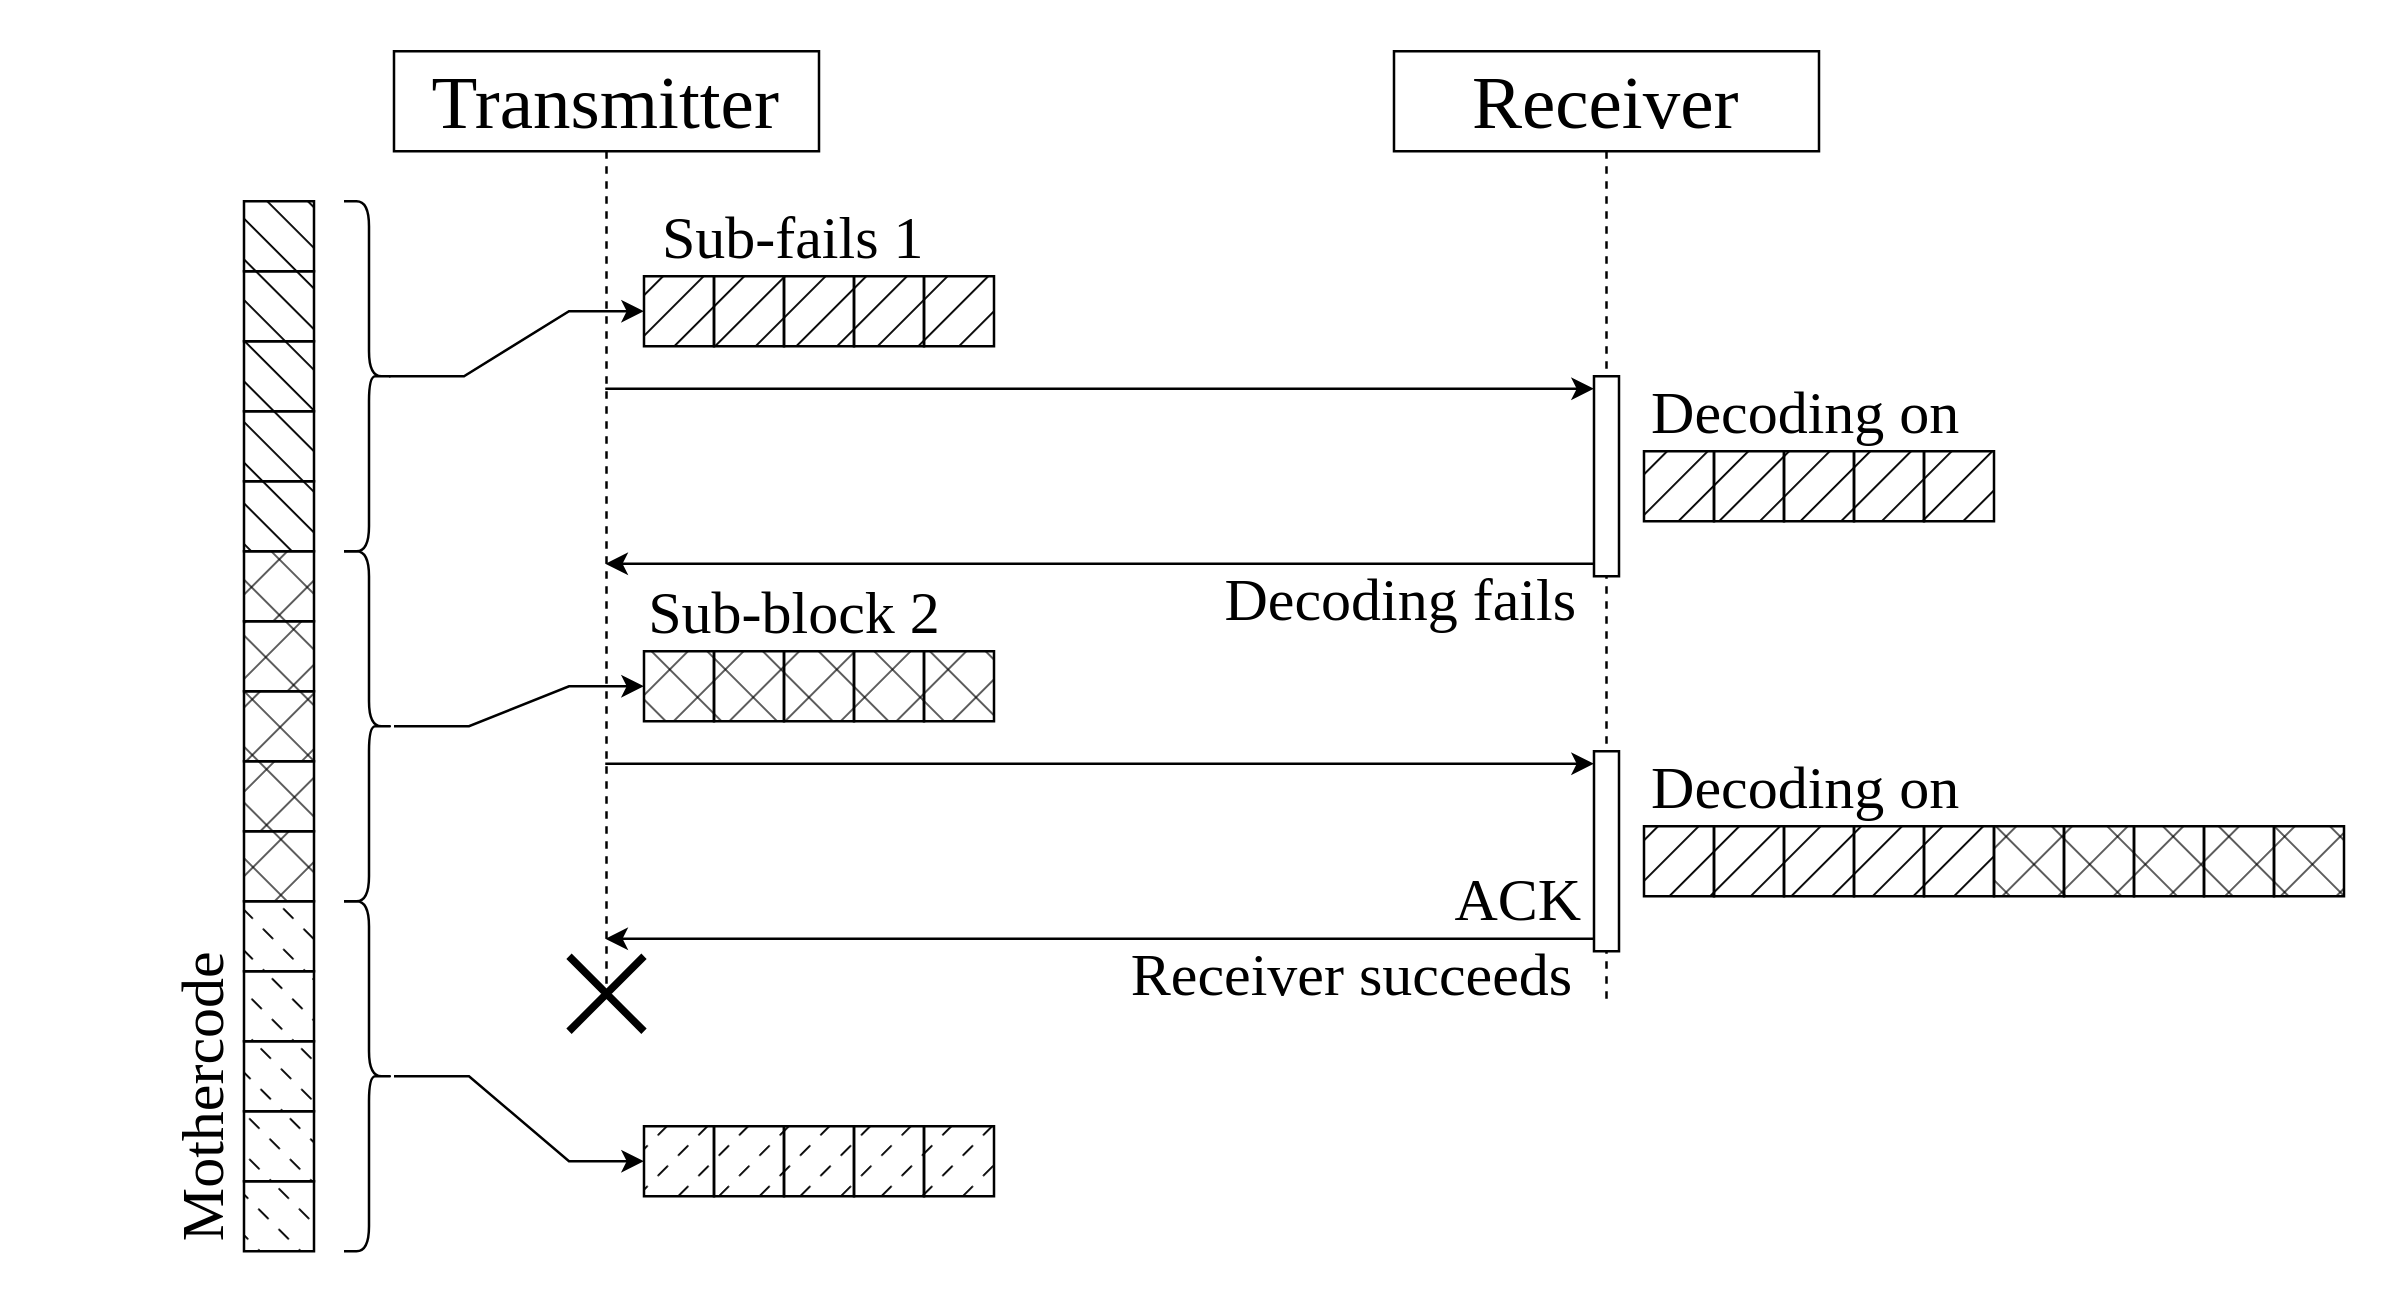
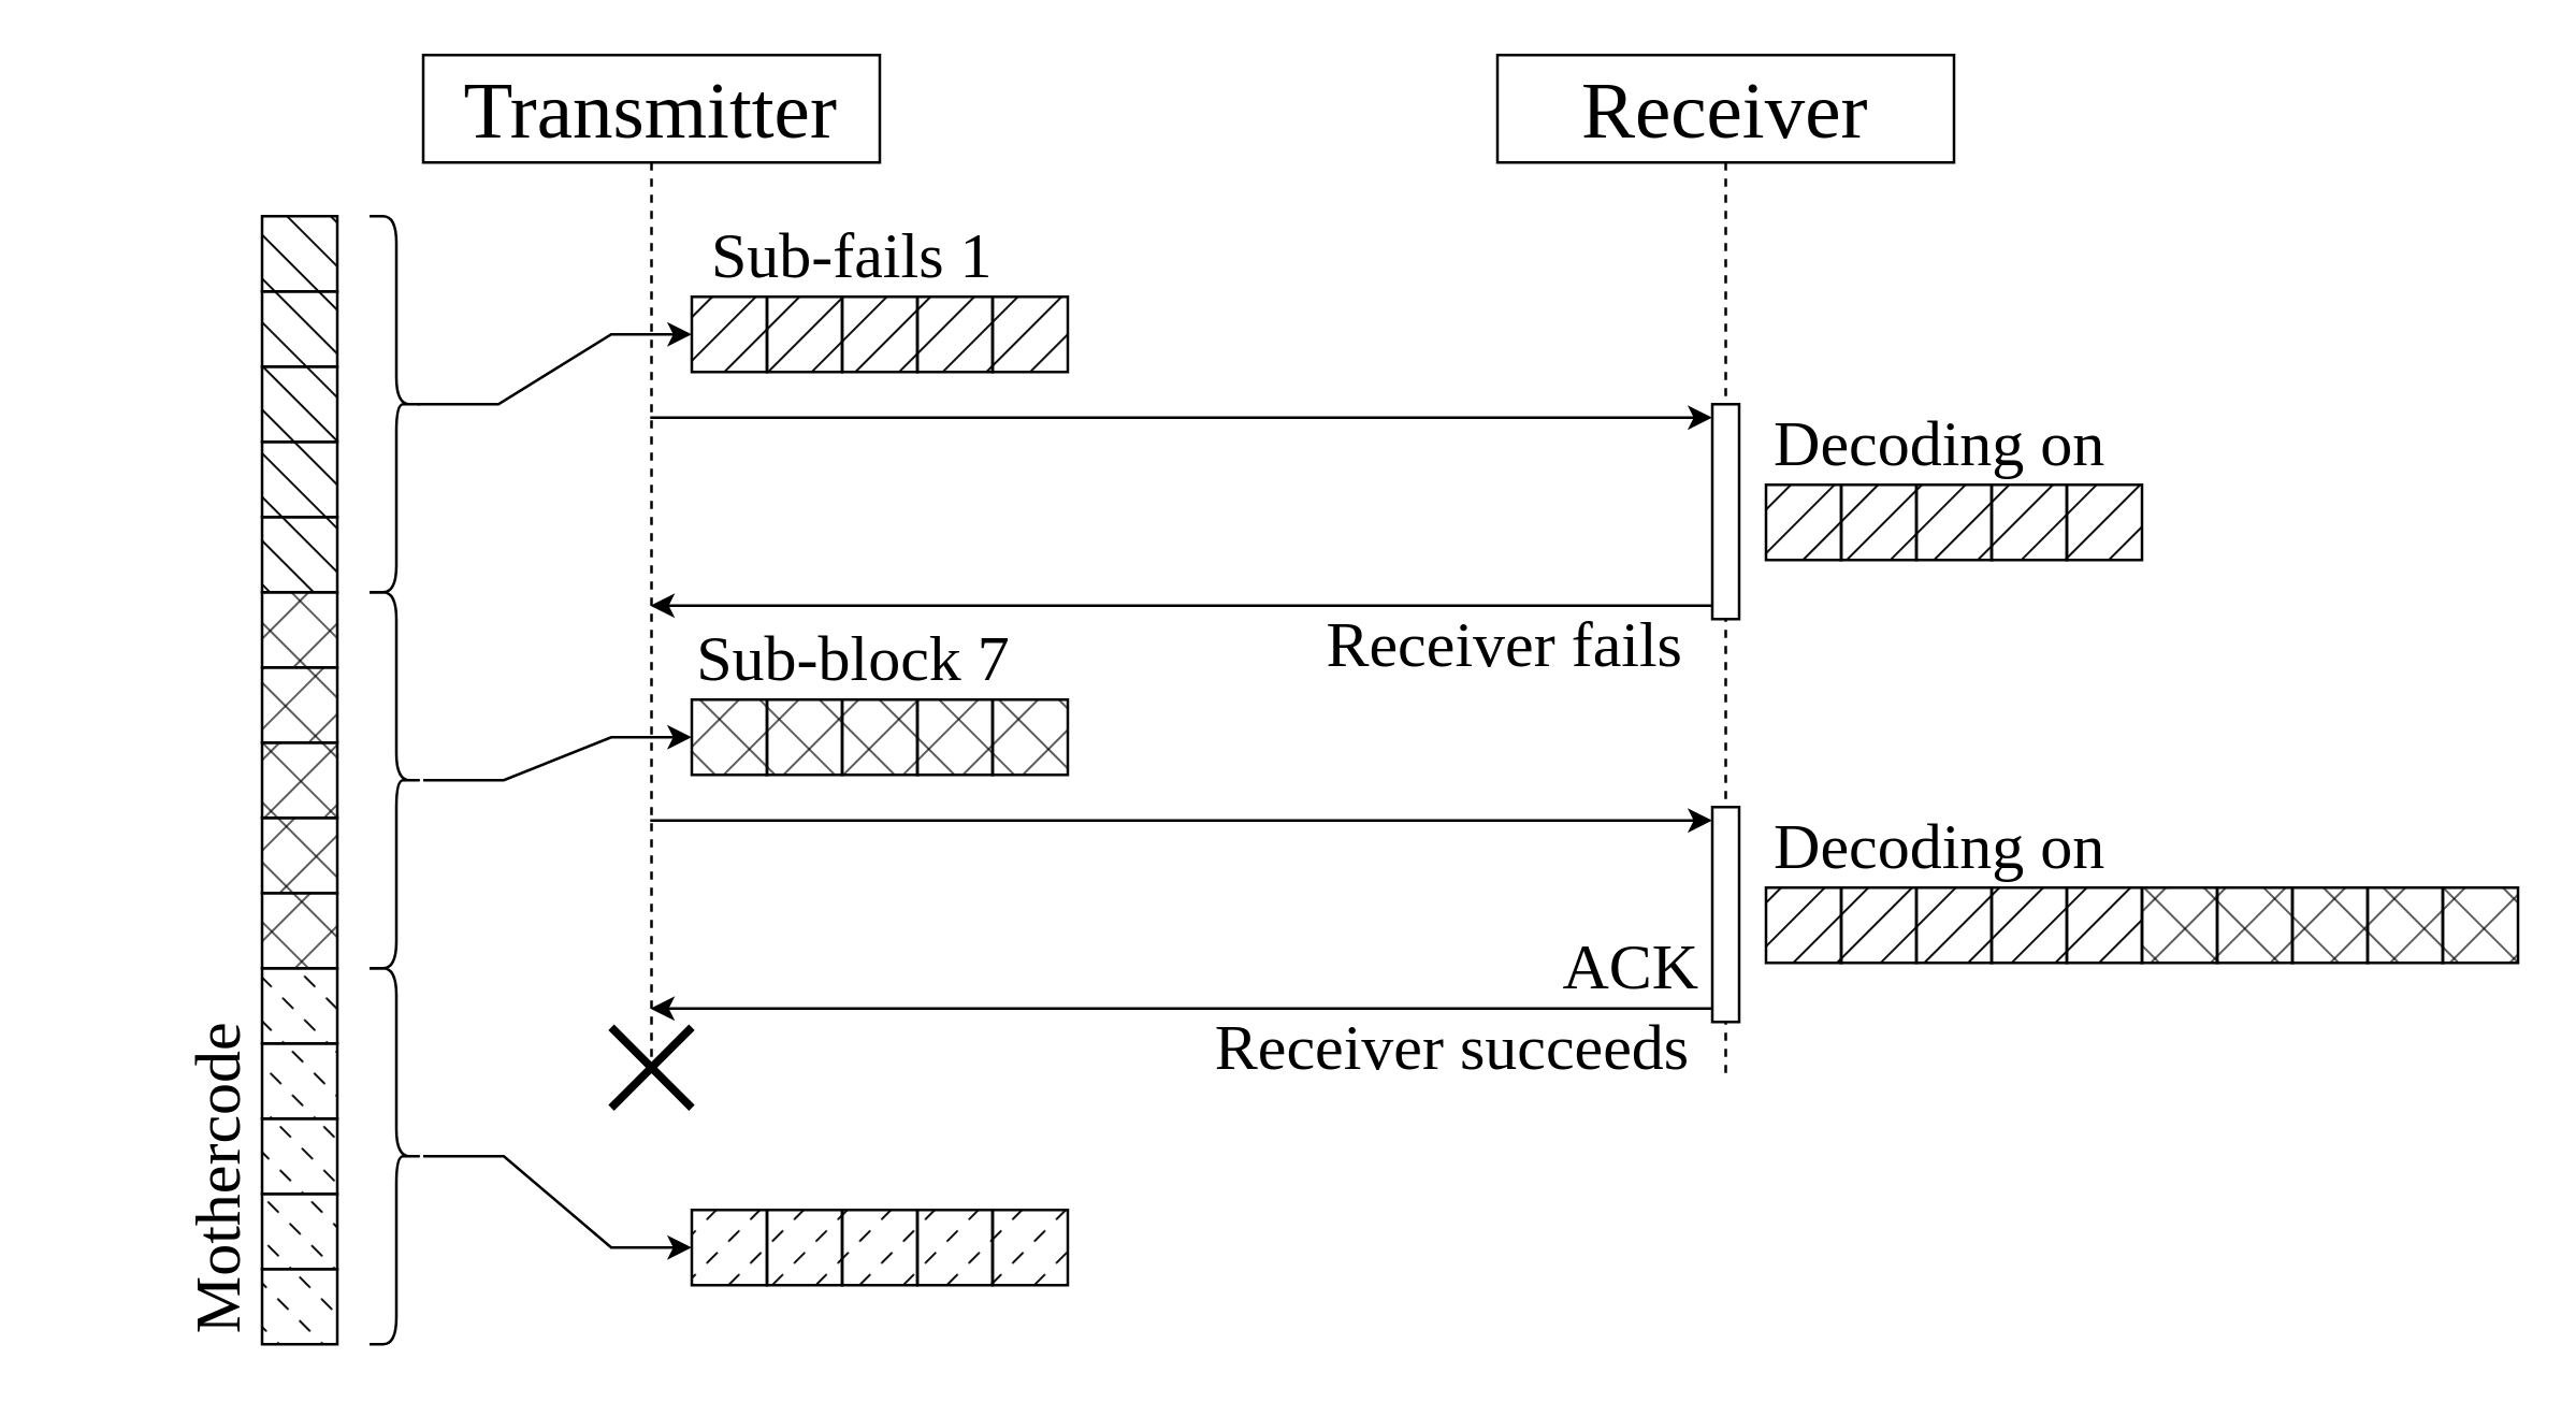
- <mxCell id="51" value="&lt;font style=&quot;font-size: 24px;&quot; face=&quot;Times New Roman&quot;&gt;Decoding fails&lt;/font&gt;" style="text;html=1;align=center;verticalAlign=middle;whiteSpace=wrap;rounded=0;" vertex="1" parent="1"><mxGeometry x="485" y="225" width="150" height="30" as="geometry" /></mxCell>
+ <mxCell id="51" value="&lt;font style=&quot;font-size: 24px;&quot; face=&quot;Times New Roman&quot;&gt;Receiver fails&lt;/font&gt;" style="text;html=1;align=center;verticalAlign=middle;whiteSpace=wrap;rounded=0;" vertex="1" parent="1"><mxGeometry x="485" y="225" width="150" height="30" as="geometry" /></mxCell>
- <mxCell id="41" value="&lt;font style=&quot;font-size: 24px;&quot; face=&quot;Times New Roman&quot;&gt;Sub-block 2&lt;/font&gt;" style="text;html=1;align=center;verticalAlign=middle;whiteSpace=wrap;rounded=0;" vertex="1" parent="1"><mxGeometry x="244.5" y="230" width="145" height="30" as="geometry" /></mxCell>
+ <mxCell id="41" value="&lt;font style=&quot;font-size: 24px;&quot; face=&quot;Times New Roman&quot;&gt;Sub-block 7&lt;/font&gt;" style="text;html=1;align=center;verticalAlign=middle;whiteSpace=wrap;rounded=0;" vertex="1" parent="1"><mxGeometry x="244.5" y="230" width="145" height="30" as="geometry" /></mxCell>
